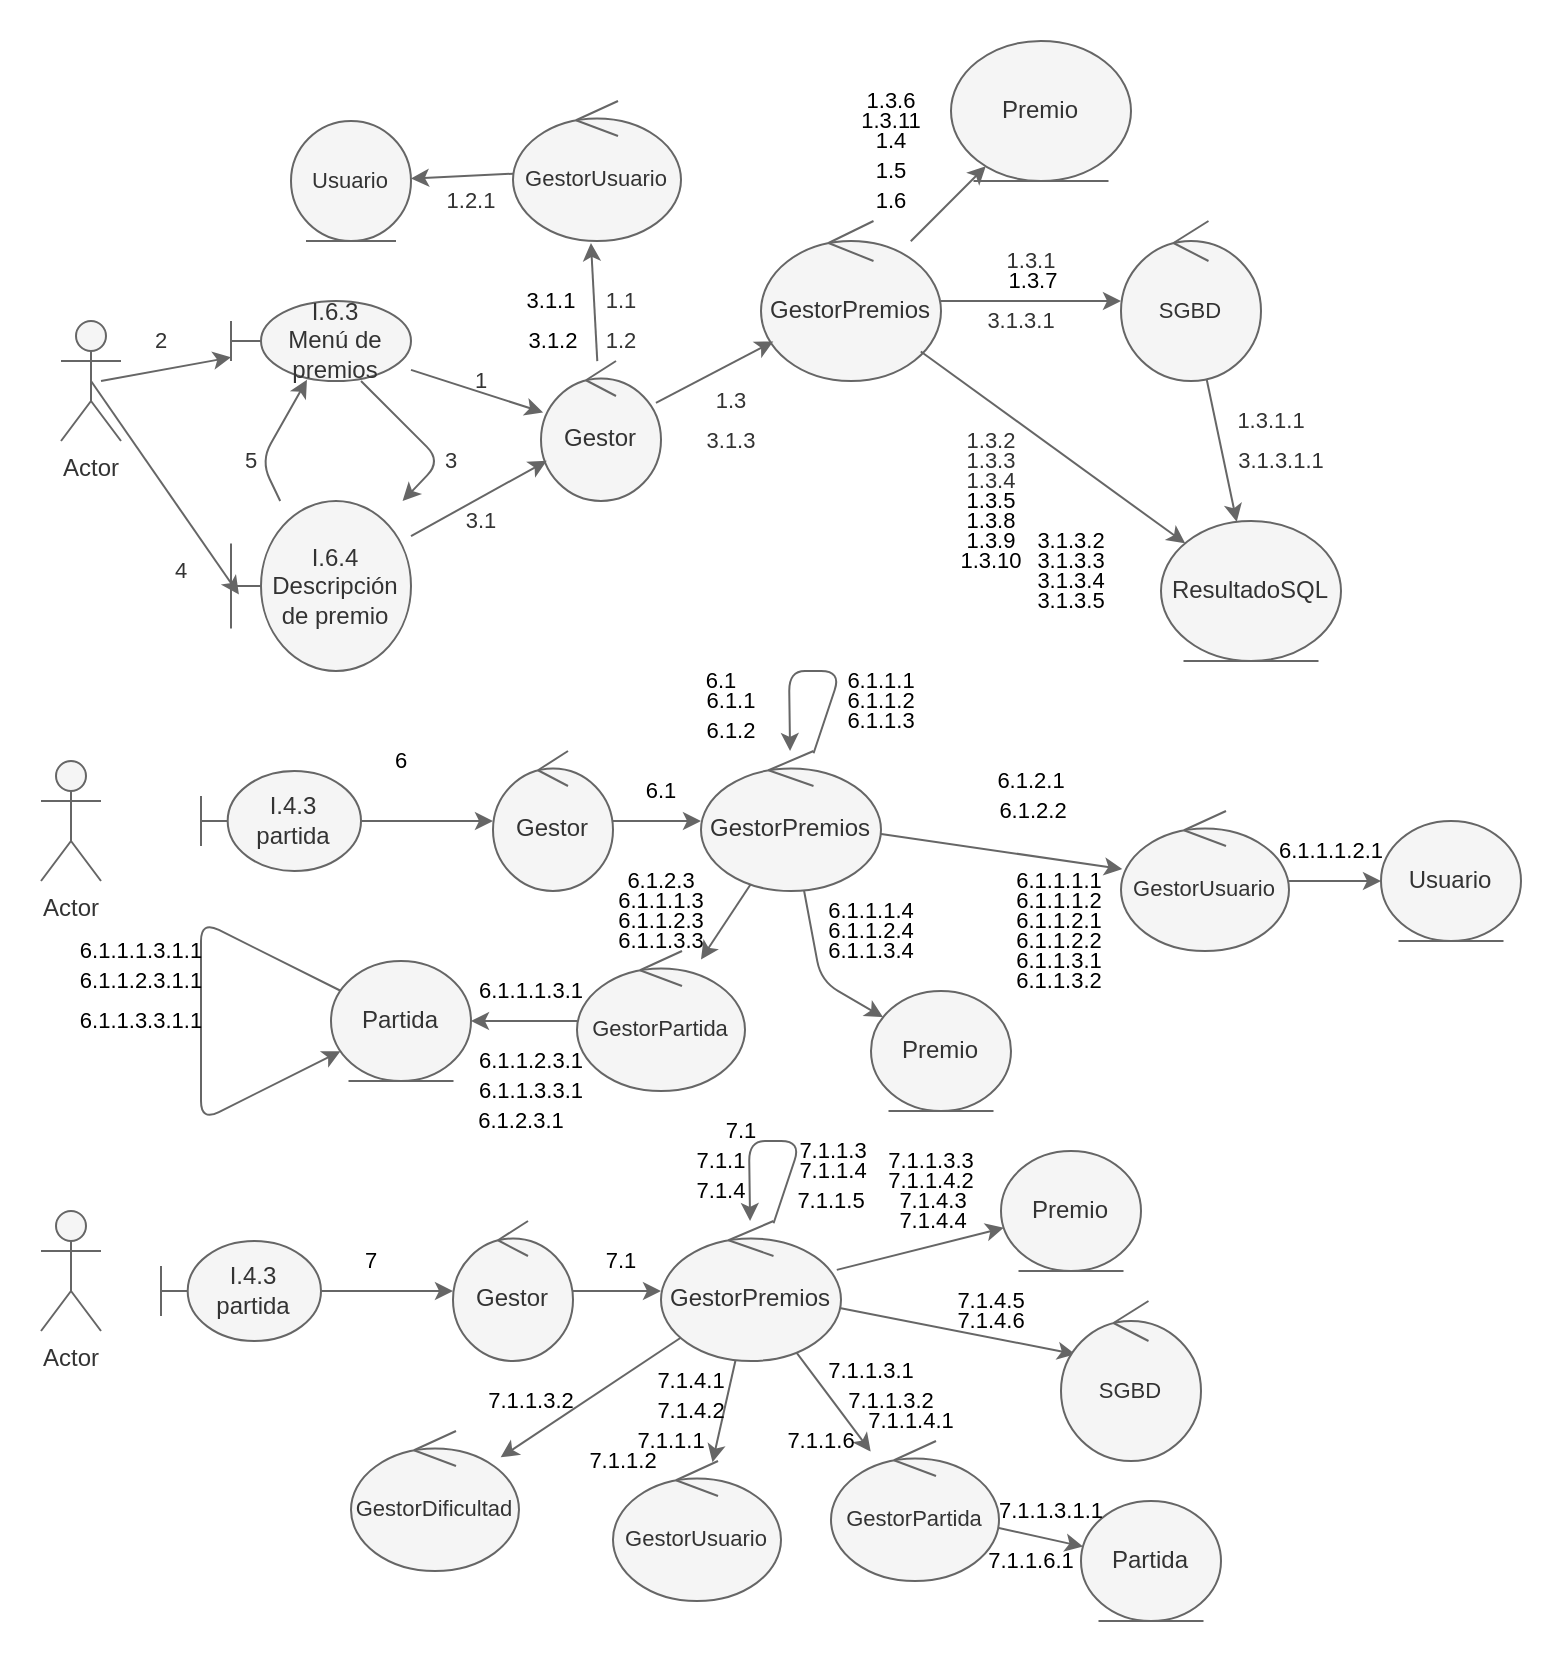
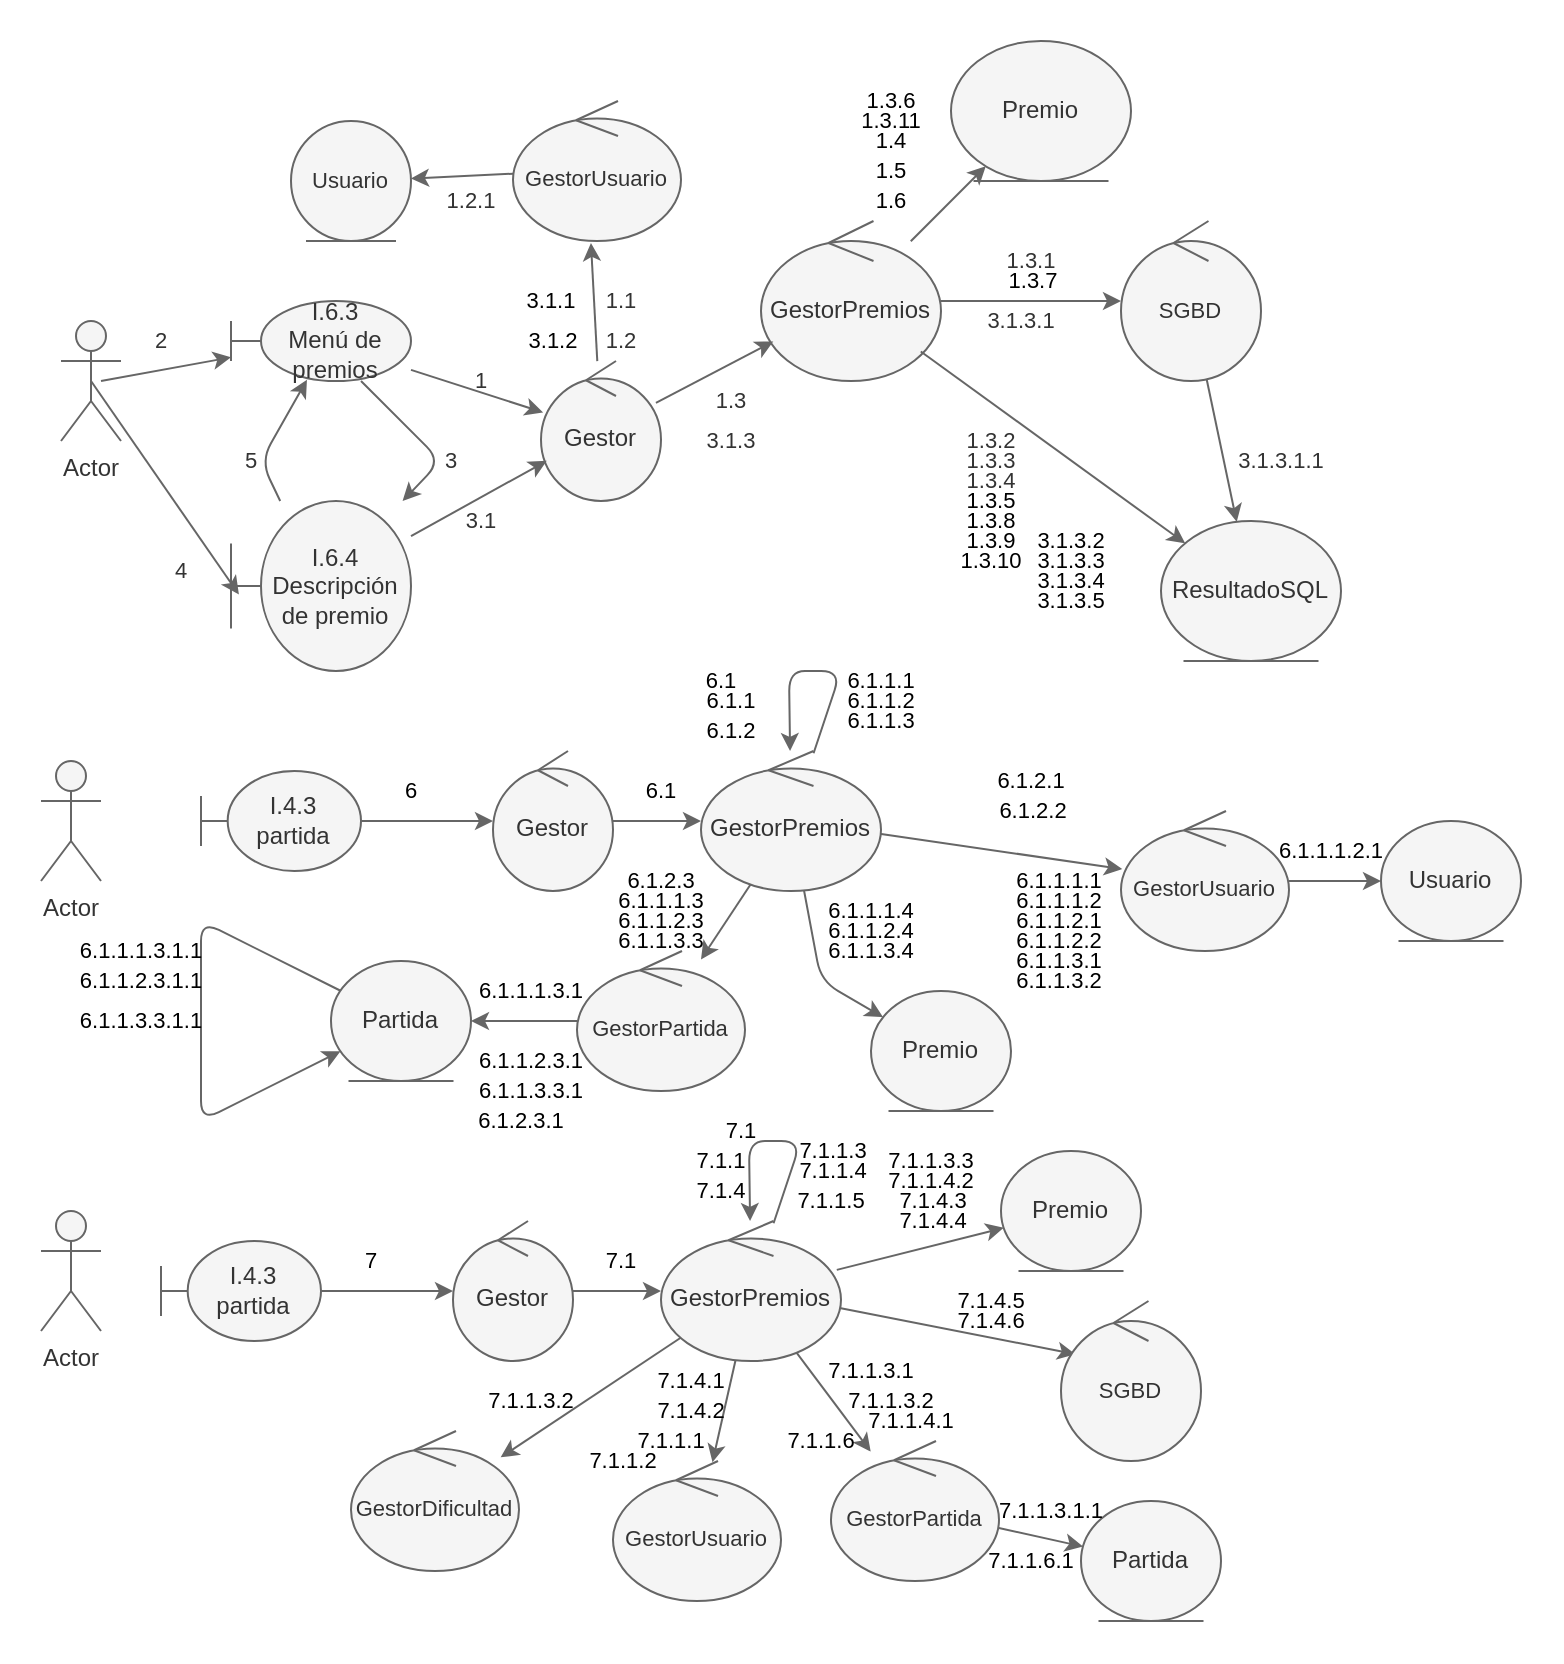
- <mxCell id="32" value="1.3.1.1" style="text;html=1;align=center;verticalAlign=middle;resizable=0;points=[];autosize=1;strokeColor=none;fillColor=none;fontSize=11;fontFamily=Helvetica;fontColor=#333333;" parent="1" vertex="1"><mxGeometry x="610" y="200" width="50" height="20" as="geometry" /></mxCell>
- <mxCell id="59" value="&lt;font color=&quot;#000000&quot;&gt;6&lt;/font&gt;" style="text;html=1;align=center;verticalAlign=middle;resizable=0;points=[];autosize=1;strokeColor=none;fillColor=none;fontSize=11;fontFamily=Helvetica;fontColor=default;" parent="1" vertex="1"><mxGeometry x="190" y="370" width="20" height="20" as="geometry" /></mxCell>
+ <mxCell id="59" value="&lt;font color=&quot;#000000&quot;&gt;6&lt;/font&gt;" style="text;html=1;align=center;verticalAlign=middle;resizable=0;points=[];autosize=1;strokeColor=none;fillColor=none;fontSize=11;fontFamily=Helvetica;fontColor=default;" parent="1" vertex="1"><mxGeometry x="195" y="385" width="20" height="20" as="geometry" /></mxCell>
